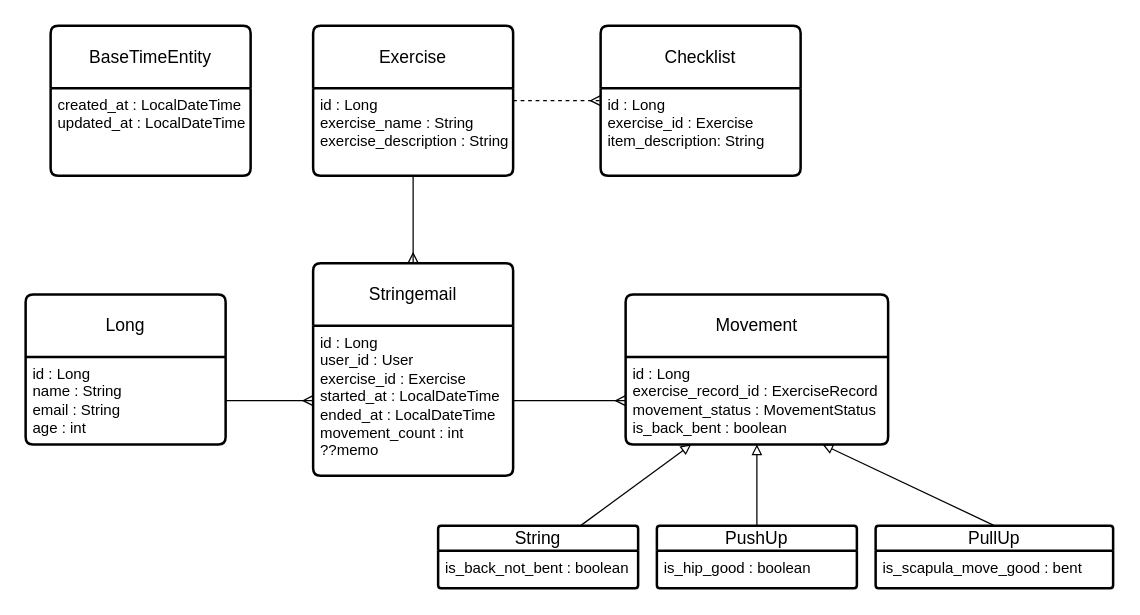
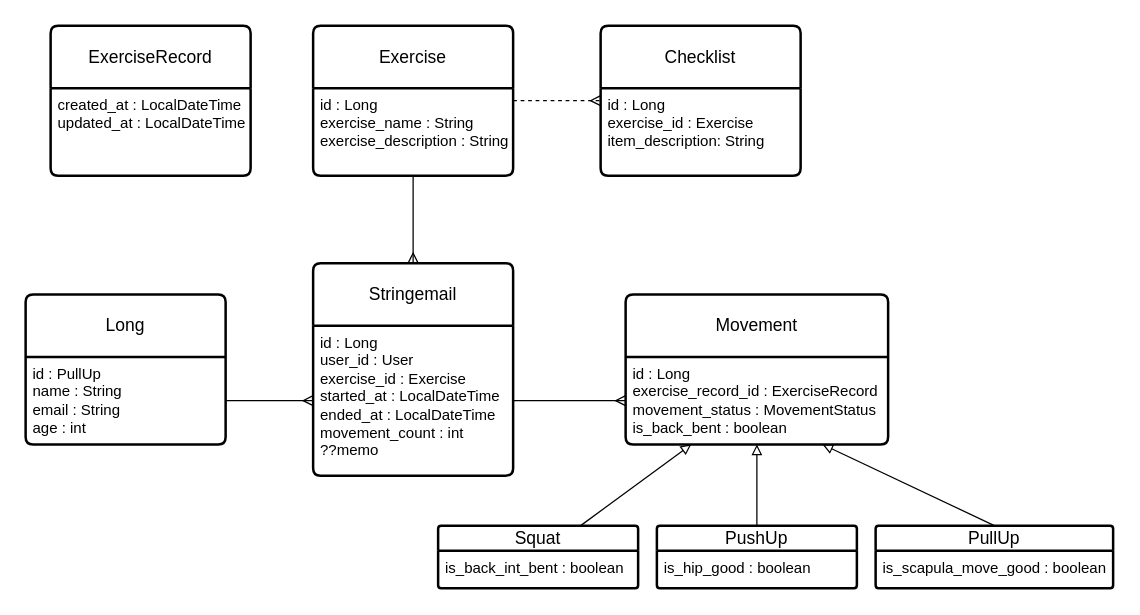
- <mxCell id="26" value="BaseTimeEntity" style="swimlane;childLayout=stackLayout;horizontal=1;startSize=50;horizontalStack=0;rounded=1;fontSize=14;fontStyle=0;strokeWidth=2;resizeParent=0;resizeLast=1;shadow=0;dashed=0;align=center;arcSize=4;whiteSpace=wrap;html=1;" vertex="1" parent="1"><mxGeometry x="40" y="20" width="160" height="120" as="geometry" /></mxCell>
+ <mxCell id="26" value="ExerciseRecord" style="swimlane;childLayout=stackLayout;horizontal=1;startSize=50;horizontalStack=0;rounded=1;fontSize=14;fontStyle=0;strokeWidth=2;resizeParent=0;resizeLast=1;shadow=0;dashed=0;align=center;arcSize=4;whiteSpace=wrap;html=1;" vertex="1" parent="1"><mxGeometry x="40" y="20" width="160" height="120" as="geometry" /></mxCell>
- <mxCell id="3" value="id : Long&lt;br&gt;name : String&lt;br style=&quot;border-color: var(--border-color);&quot;&gt;email : String&lt;br&gt;age : int" style="align=left;strokeColor=none;fillColor=none;spacingLeft=4;fontSize=12;verticalAlign=top;resizable=0;rotatable=0;part=1;html=1;" parent="2" vertex="1"><mxGeometry y="50" width="160" height="70" as="geometry" /></mxCell>
+ <mxCell id="3" value="id : PullUp&lt;br&gt;name : String&lt;br style=&quot;border-color: var(--border-color);&quot;&gt;email : String&lt;br&gt;age : int" style="align=left;strokeColor=none;fillColor=none;spacingLeft=4;fontSize=12;verticalAlign=top;resizable=0;rotatable=0;part=1;html=1;" parent="2" vertex="1"><mxGeometry y="50" width="160" height="70" as="geometry" /></mxCell>
- <mxCell id="12" value="String" style="swimlane;childLayout=stackLayout;horizontal=1;startSize=20;horizontalStack=0;rounded=1;fontSize=14;fontStyle=0;strokeWidth=2;resizeParent=0;resizeLast=1;shadow=0;dashed=0;align=center;arcSize=4;whiteSpace=wrap;html=1;" vertex="1" parent="1"><mxGeometry x="350" y="420" width="160" height="50" as="geometry" /></mxCell>
+ <mxCell id="12" value="Squat" style="swimlane;childLayout=stackLayout;horizontal=1;startSize=20;horizontalStack=0;rounded=1;fontSize=14;fontStyle=0;strokeWidth=2;resizeParent=0;resizeLast=1;shadow=0;dashed=0;align=center;arcSize=4;whiteSpace=wrap;html=1;" vertex="1" parent="1"><mxGeometry x="350" y="420" width="160" height="50" as="geometry" /></mxCell>
- <mxCell id="13" value="is_back_not_bent : boolean" style="align=left;strokeColor=none;fillColor=none;spacingLeft=4;fontSize=12;verticalAlign=top;resizable=0;rotatable=0;part=1;html=1;" vertex="1" parent="12"><mxGeometry y="20" width="160" height="30" as="geometry" /></mxCell>
+ <mxCell id="13" value="is_back_int_bent : boolean" style="align=left;strokeColor=none;fillColor=none;spacingLeft=4;fontSize=12;verticalAlign=top;resizable=0;rotatable=0;part=1;html=1;" vertex="1" parent="12"><mxGeometry y="20" width="160" height="30" as="geometry" /></mxCell>
- <mxCell id="23" value="is_scapula_move_good : bent" style="align=left;strokeColor=none;fillColor=none;spacingLeft=4;fontSize=12;verticalAlign=top;resizable=0;rotatable=0;part=1;html=1;" vertex="1" parent="22"><mxGeometry y="20" width="190" height="30" as="geometry" /></mxCell>
+ <mxCell id="23" value="is_scapula_move_good : boolean" style="align=left;strokeColor=none;fillColor=none;spacingLeft=4;fontSize=12;verticalAlign=top;resizable=0;rotatable=0;part=1;html=1;" vertex="1" parent="22"><mxGeometry y="20" width="190" height="30" as="geometry" /></mxCell>
